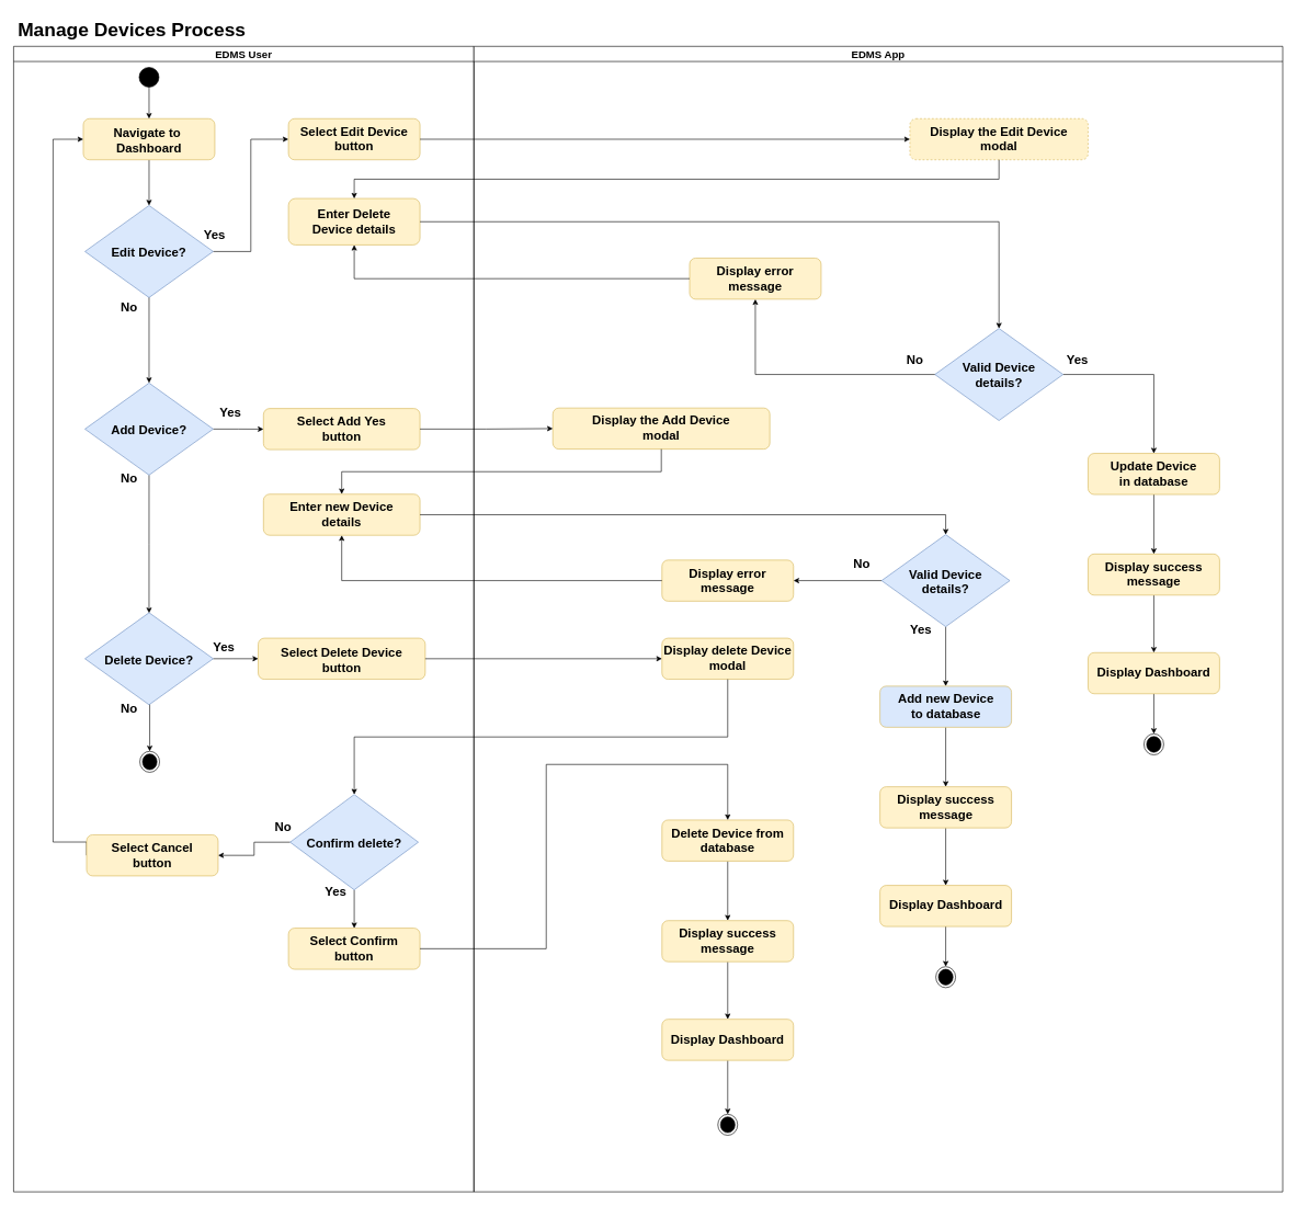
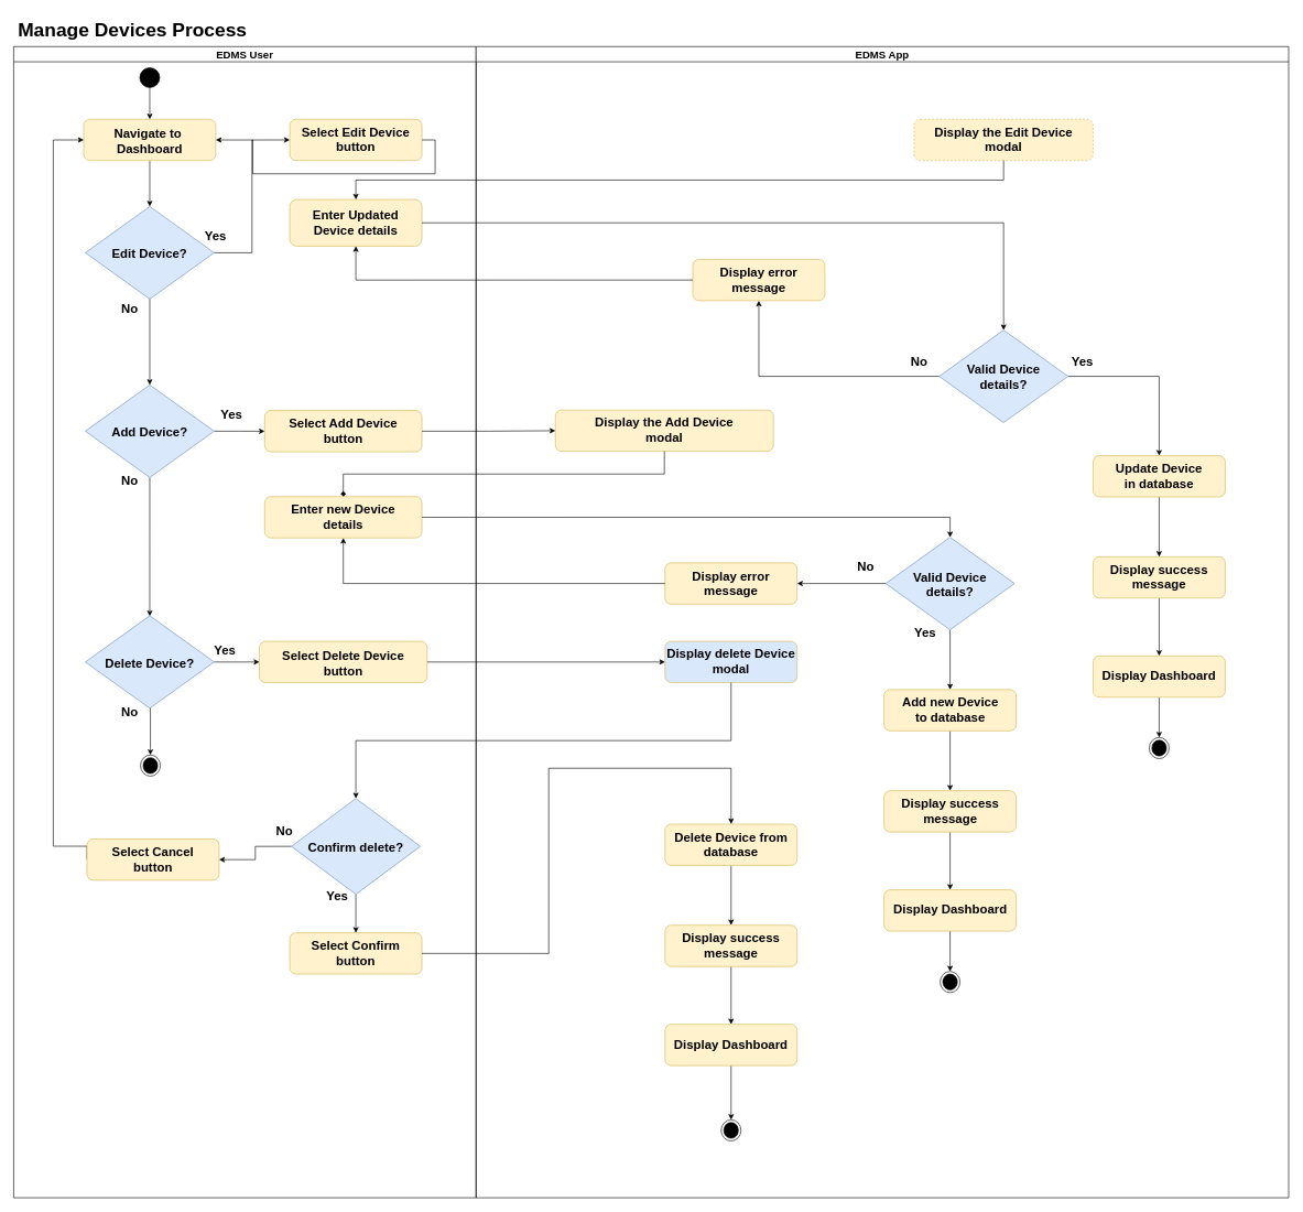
- <mxCell id="78" style="edgeStyle=orthogonalEdgeStyle;rounded=0;orthogonalLoop=1;jettySize=auto;html=1;exitX=1;exitY=0.5;exitDx=0;exitDy=0;entryX=0;entryY=0.5;entryDx=0;entryDy=0;fontStyle=1" parent="1" source="10" target="40" edge="1"><mxGeometry relative="1" as="geometry" /></mxCell>
+ <mxCell id="78" style="edgeStyle=orthogonalEdgeStyle;rounded=0;orthogonalLoop=1;jettySize=auto;html=1;exitX=1;exitY=0.5;exitDx=0;exitDy=0;fontStyle=1;" parent="1" source="10" target="4" edge="1"><mxGeometry relative="1" as="geometry" /></mxCell>
- <mxCell id="8" value="Enter Delete&#10;Device details" style="whiteSpace=wrap;rounded=1;fontSize=19;fillColor=#fff2cc;strokeColor=#d6b656;fontStyle=1" parent="2" vertex="1"><mxGeometry x="418" y="231.38" width="200" height="70.62" as="geometry" /></mxCell>
+ <mxCell id="8" value="Enter Updated&#10;Device details" style="whiteSpace=wrap;rounded=1;fontSize=19;fillColor=#fff2cc;strokeColor=#d6b656;fontStyle=1" parent="2" vertex="1"><mxGeometry x="418" y="231.38" width="200" height="70.62" as="geometry" /></mxCell>
- <mxCell id="28" value="Select Add Yes&#10;button" style="whiteSpace=wrap;rounded=1;fontSize=19;fillColor=#fff2cc;strokeColor=#d6b656;fontStyle=1" parent="2" vertex="1"><mxGeometry x="380" y="550.75" width="238" height="62.5" as="geometry" /></mxCell>
+ <mxCell id="28" value="Select Add Device&#10;button" style="whiteSpace=wrap;rounded=1;fontSize=19;fillColor=#fff2cc;strokeColor=#d6b656;fontStyle=1" parent="2" vertex="1"><mxGeometry x="380" y="550.75" width="238" height="62.5" as="geometry" /></mxCell>
- <mxCell id="84" style="edgeStyle=orthogonalEdgeStyle;rounded=0;orthogonalLoop=1;jettySize=auto;html=1;exitX=0.5;exitY=1;exitDx=0;exitDy=0;entryX=0.5;entryY=0;entryDx=0;entryDy=0;" parent="1" source="62" target="29" edge="1"><mxGeometry relative="1" as="geometry" /></mxCell>
+ <mxCell id="84" style="edgeStyle=orthogonalEdgeStyle;rounded=0;orthogonalLoop=1;jettySize=auto;html=1;exitX=0.5;exitY=1;exitDx=0;exitDy=0;entryX=0.5;entryY=0;entryDx=0;entryDy=0;endArrow=diamond;" parent="1" source="62" target="29" edge="1"><mxGeometry relative="1" as="geometry" /></mxCell>
- <mxCell id="48" value="Display delete Device&#10;modal" style="whiteSpace=wrap;rounded=1;fontSize=19;fillColor=#fff2cc;strokeColor=#d6b656;fontStyle=1" parent="36" vertex="1"><mxGeometry x="286" y="900" width="200" height="62.5" as="geometry" /></mxCell>
+ <mxCell id="48" value="Display delete Device&#10;modal" style="whiteSpace=wrap;rounded=1;fontSize=19;fillColor=#dae8fc;strokeColor=#d6b656;fontStyle=1;" parent="36" vertex="1"><mxGeometry x="286" y="900" width="200" height="62.5" as="geometry" /></mxCell>
- <mxCell id="68" value="Add new Device&#10;to database" style="whiteSpace=wrap;rounded=1;fontSize=19;fillColor=#dae8fc;strokeColor=#d6b656;fontStyle=1;" parent="36" vertex="1"><mxGeometry x="617.5" y="973" width="200" height="62.5" as="geometry" /></mxCell>
+ <mxCell id="68" value="Add new Device&#10;to database" style="whiteSpace=wrap;rounded=1;fontSize=19;fillColor=#fff2cc;strokeColor=#d6b656;fontStyle=1" parent="36" vertex="1"><mxGeometry x="617.5" y="973" width="200" height="62.5" as="geometry" /></mxCell>
